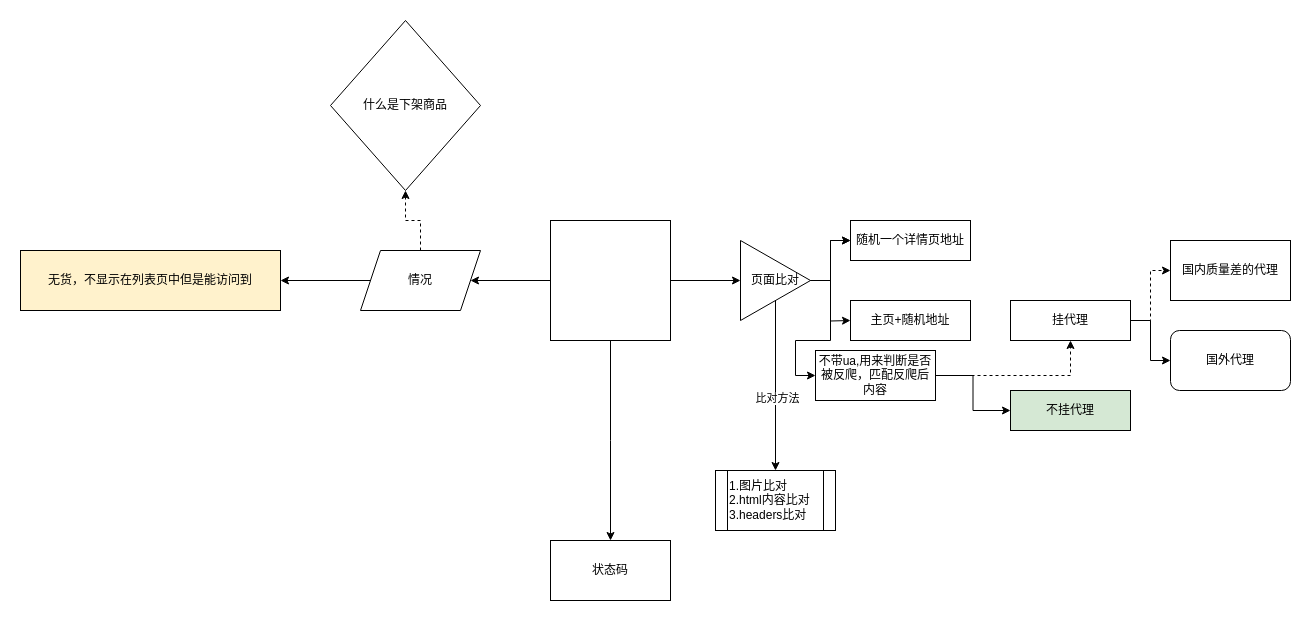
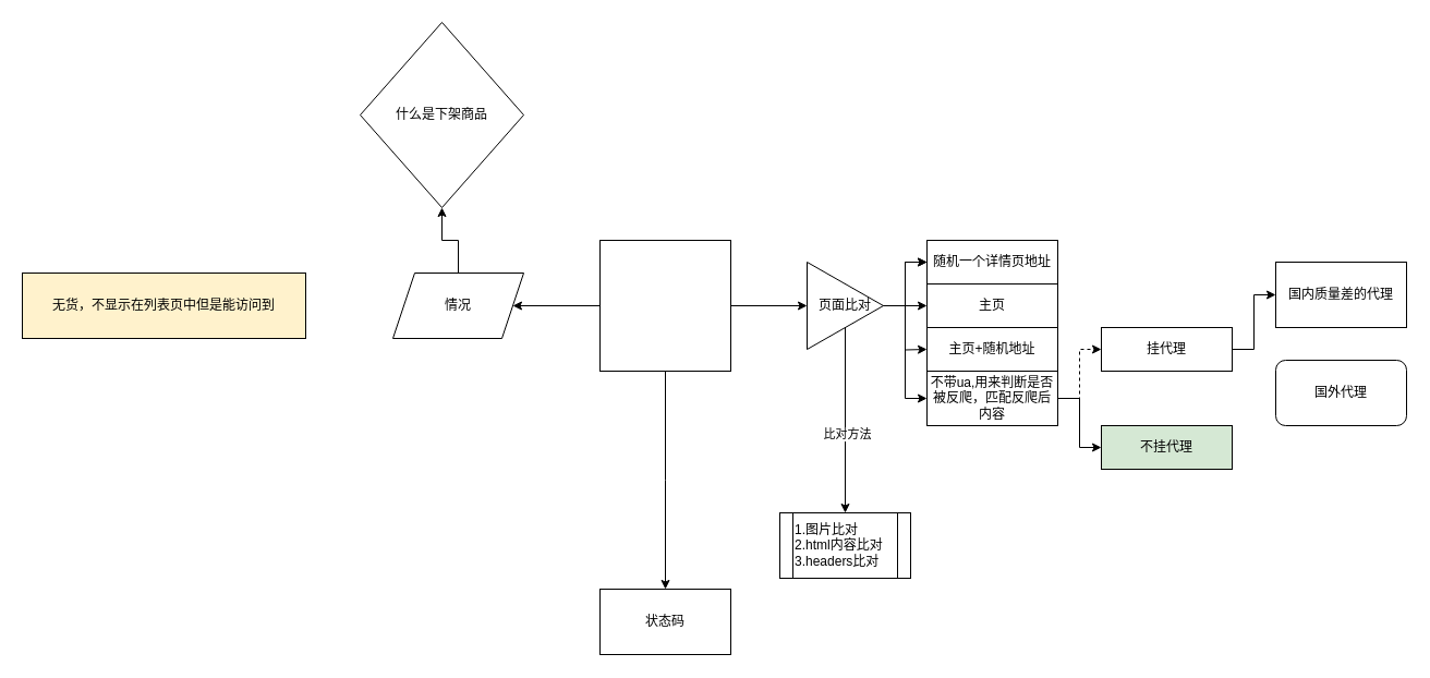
- <mxCell id="29" value="" style="edgeStyle=orthogonalEdgeStyle;rounded=0;orthogonalLoop=1;jettySize=auto;html=1;dashed=1;" edge="1" parent="1" source="30" target="32"><mxGeometry relative="1" as="geometry" /></mxCell>
+ <mxCell id="29" value="" style="edgeStyle=orthogonalEdgeStyle;rounded=0;orthogonalLoop=1;jettySize=auto;html=1;" edge="1" parent="1" source="30" target="32"><mxGeometry relative="1" as="geometry" /></mxCell>
- <mxCell id="28" value="" style="edgeStyle=orthogonalEdgeStyle;rounded=0;orthogonalLoop=1;jettySize=auto;html=1;" edge="1" parent="1" source="30" target="31"><mxGeometry relative="1" as="geometry" /></mxCell>
+ <mxCell id="9" style="edgeStyle=orthogonalEdgeStyle;rounded=0;orthogonalLoop=1;jettySize=auto;html=1;entryX=0;entryY=0.5;entryDx=0;entryDy=0;" parent="1" source="14" target="15" edge="1"><mxGeometry relative="1" as="geometry" /></mxCell>
+ <mxCell id="15" value="主页" style="rounded=0;whiteSpace=wrap;html=1;strokeColor=default;align=center;verticalAlign=middle;fontFamily=Helvetica;fontSize=12;fontColor=default;fillColor=default;" parent="1" vertex="1"><mxGeometry x="850" y="260" width="120" height="40" as="geometry" /></mxCell>
- <mxCell id="20" value="" style="edgeStyle=orthogonalEdgeStyle;rounded=0;orthogonalLoop=1;jettySize=auto;html=1;dashed=1;" parent="1" source="22" target="24" edge="1"><mxGeometry relative="1" as="geometry" /></mxCell>
+ <mxCell id="20" value="" style="edgeStyle=orthogonalEdgeStyle;rounded=0;orthogonalLoop=1;jettySize=auto;html=1;" parent="1" source="22" target="24" edge="1"><mxGeometry relative="1" as="geometry" /></mxCell>
- <mxCell id="21" style="edgeStyle=orthogonalEdgeStyle;rounded=0;orthogonalLoop=1;jettySize=auto;html=1;entryX=0;entryY=0.5;entryDx=0;entryDy=0;" parent="1" source="22" target="25" edge="1"><mxGeometry relative="1" as="geometry" /></mxCell>
- <mxCell id="19" value="不带ua,用来判断是否被反爬，匹配反爬后内容" style="rounded=0;whiteSpace=wrap;html=1;strokeColor=default;align=center;verticalAlign=middle;fontFamily=Helvetica;fontSize=12;fontColor=default;fillColor=default;" parent="1" vertex="1"><mxGeometry x="815" y="350" width="120" height="50" as="geometry" /></mxCell>
+ <mxCell id="19" value="不带ua,用来判断是否被反爬，匹配反爬后内容" style="rounded=0;whiteSpace=wrap;html=1;strokeColor=default;align=center;verticalAlign=middle;fontFamily=Helvetica;fontSize=12;fontColor=default;fillColor=default;" parent="1" vertex="1"><mxGeometry x="850" y="340" width="120" height="50" as="geometry" /></mxCell>
